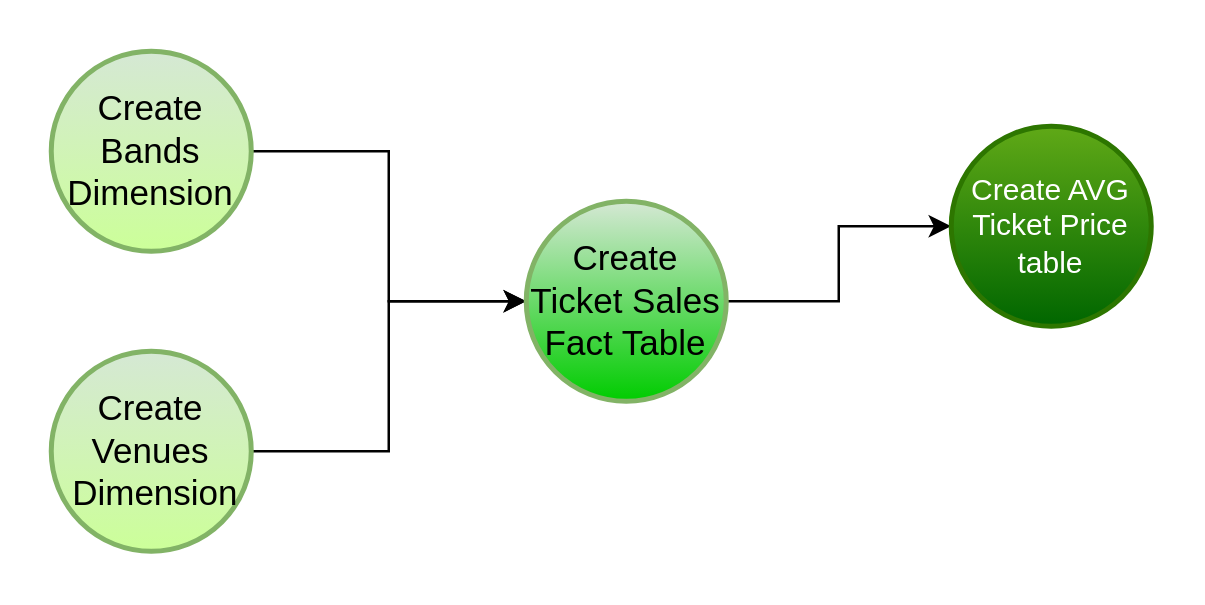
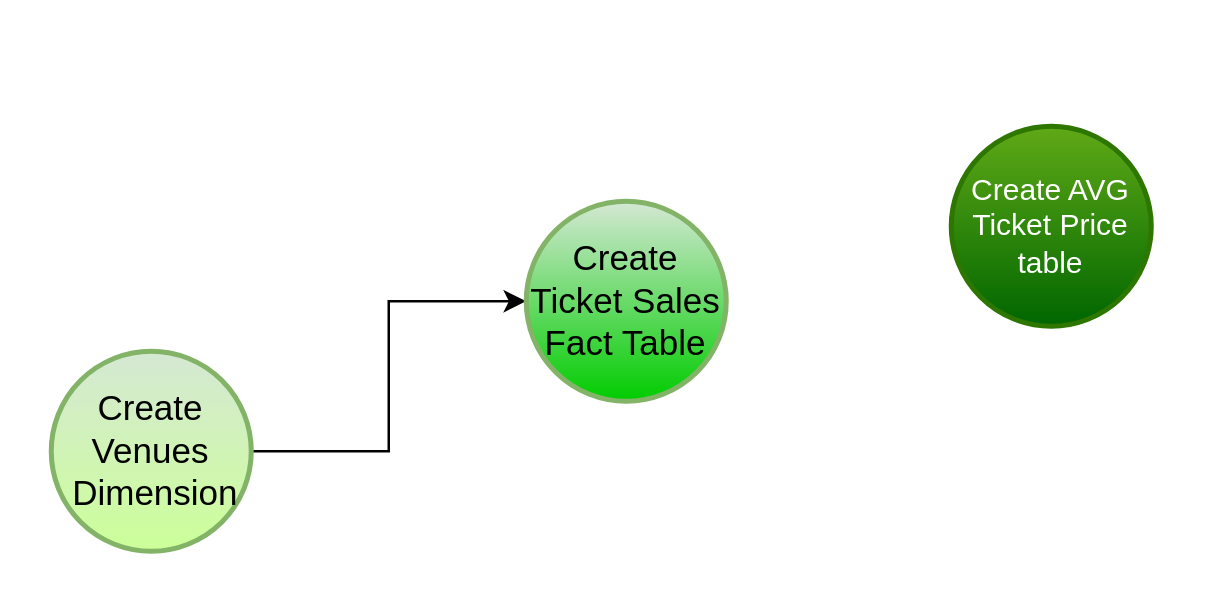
- <mxCell id="3" value="&lt;font style=&quot;font-size: 14px;&quot;&gt;Create Bands Dimension&lt;/font&gt;" style="strokeWidth=2;html=1;shape=mxgraph.flowchart.start_2;whiteSpace=wrap;fontSize=12;fillColor=#d5e8d4;strokeColor=#82b366;gradientColor=#CCFF99;" parent="1" vertex="1"><mxGeometry x="20" y="20" width="80" height="80" as="geometry" /></mxCell>
- <mxCell id="2" style="edgeStyle=orthogonalEdgeStyle;rounded=0;orthogonalLoop=1;jettySize=auto;html=1;entryX=0;entryY=0.5;entryDx=0;entryDy=0;entryPerimeter=0;fontSize=14;" parent="1" source="3" target="7" edge="1"><mxGeometry relative="1" as="geometry" /></mxCell>
- <mxCell id="6" style="edgeStyle=orthogonalEdgeStyle;rounded=0;orthogonalLoop=1;jettySize=auto;html=1;entryX=0;entryY=0.5;entryDx=0;entryDy=0;entryPerimeter=0;strokeColor=#000000;fontSize=12;" edge="1" parent="1" source="7" target="8"><mxGeometry relative="1" as="geometry" /></mxCell>
